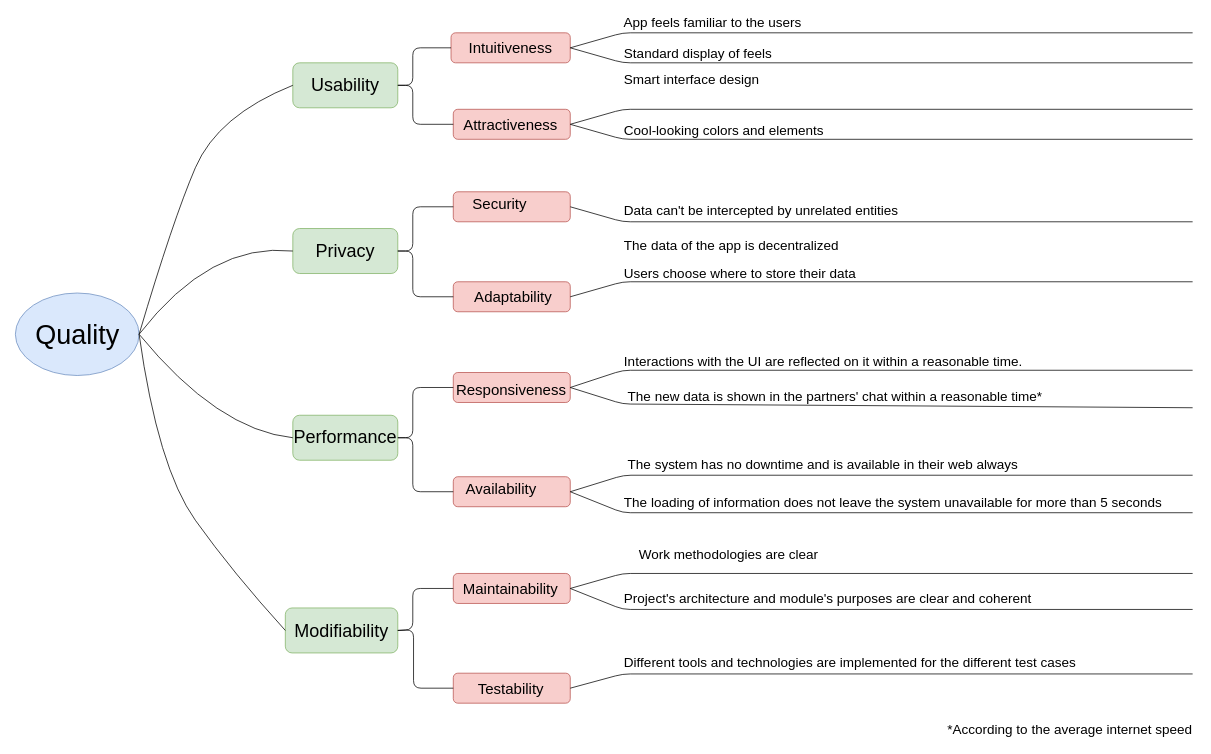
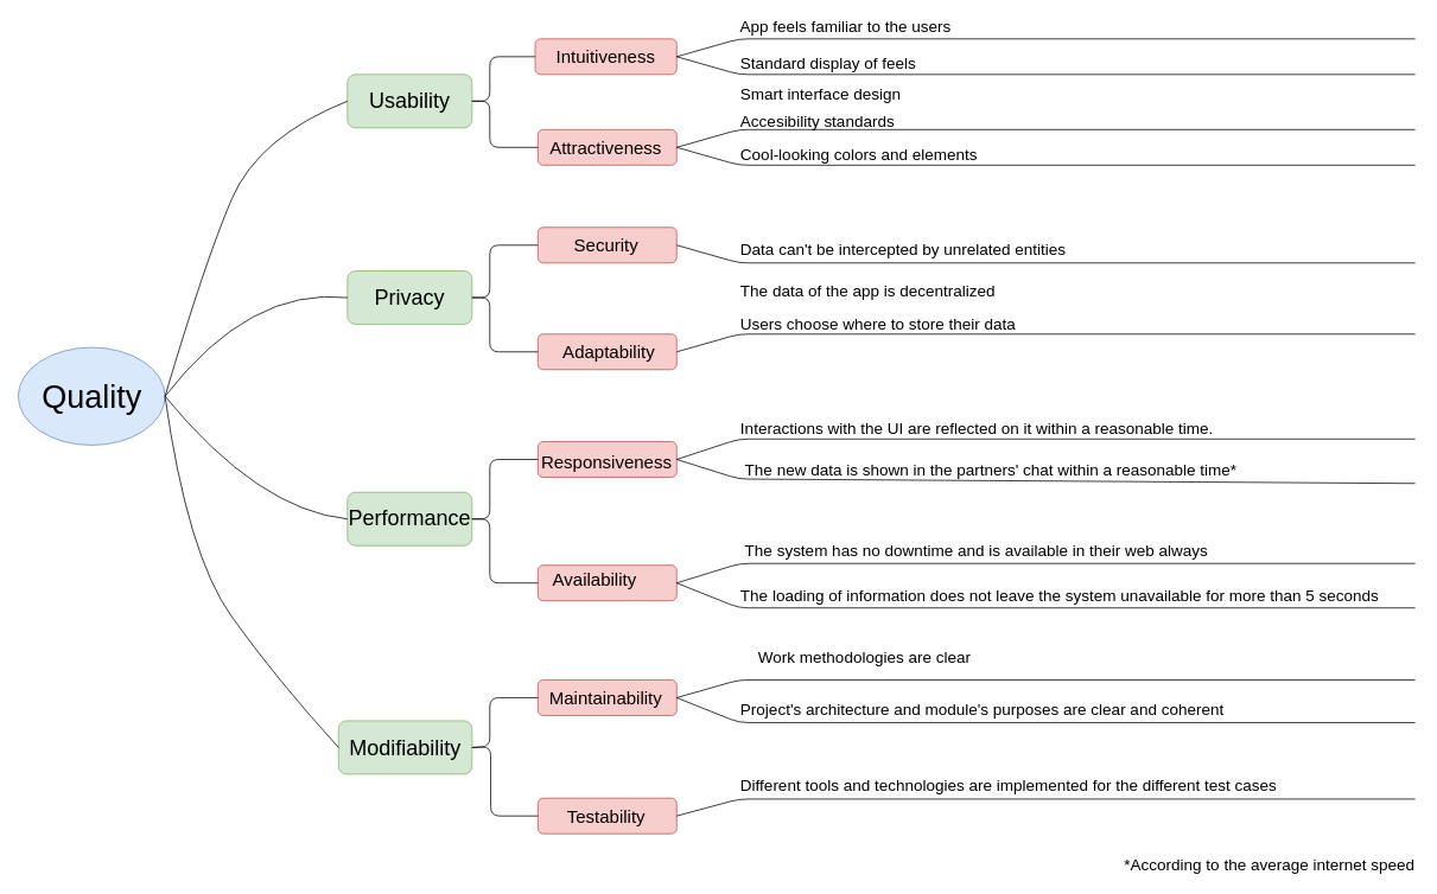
+ <mxCell id="25" value="&lt;font style=&quot;font-size: 18px&quot;&gt;Accesibility standards&lt;/font&gt;" style="text;html=1;resizable=0;points=[];autosize=1;align=left;verticalAlign=top;spacingTop=-4;" vertex="1" parent="1"><mxGeometry x="830" y="123" width="190" height="20" as="geometry" /></mxCell>
- <mxCell id="27" value="&lt;font style=&quot;font-size: 20px&quot;&gt;Security&lt;/font&gt;" style="text;html=1;strokeColor=none;fillColor=none;align=center;verticalAlign=middle;whiteSpace=wrap;rounded=0;" vertex="1" parent="1"><mxGeometry x="625.5" y="260" width="80" height="20" as="geometry" /></mxCell>
+ <mxCell id="27" value="&lt;font style=&quot;font-size: 20px&quot;&gt;Security&lt;/font&gt;" style="text;html=1;strokeColor=none;fillColor=none;align=center;verticalAlign=middle;whiteSpace=wrap;rounded=0;" vertex="1" parent="1"><mxGeometry x="640.5" y="265" width="80" height="20" as="geometry" /></mxCell>
